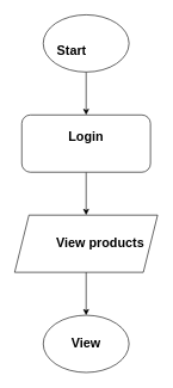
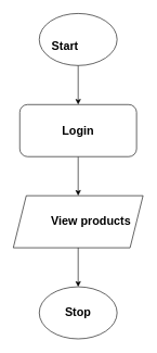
- <mxCell id="10" value="&lt;font style=&quot;font-size: 18px;&quot;&gt;Login&lt;br&gt;&lt;/font&gt;" style="text;html=1;strokeColor=none;fillColor=none;align=center;verticalAlign=middle;whiteSpace=wrap;rounded=0;fontStyle=1" parent="1" vertex="1"><mxGeometry x="40" y="175" width="160" height="30" as="geometry" /></mxCell>
+ <mxCell id="10" value="&lt;font style=&quot;font-size: 18px;&quot;&gt;Login&lt;br&gt;&lt;/font&gt;" style="text;html=1;strokeColor=none;fillColor=none;align=center;verticalAlign=middle;whiteSpace=wrap;rounded=0;fontStyle=1" parent="1" vertex="1"><mxGeometry x="40" y="185" width="160" height="30" as="geometry" /></mxCell>
- <mxCell id="12" value="&lt;font style=&quot;font-size: 18px;&quot;&gt;View&lt;/font&gt;" style="text;html=1;strokeColor=none;fillColor=none;align=center;verticalAlign=middle;whiteSpace=wrap;rounded=0;fontStyle=1" parent="1" vertex="1"><mxGeometry x="90" y="465" width="60" height="30" as="geometry" /></mxCell>
+ <mxCell id="12" value="&lt;font style=&quot;font-size: 18px;&quot;&gt;Stop&lt;/font&gt;" style="text;html=1;strokeColor=none;fillColor=none;align=center;verticalAlign=middle;whiteSpace=wrap;rounded=0;fontStyle=1" parent="1" vertex="1"><mxGeometry x="90" y="465" width="60" height="30" as="geometry" /></mxCell>
